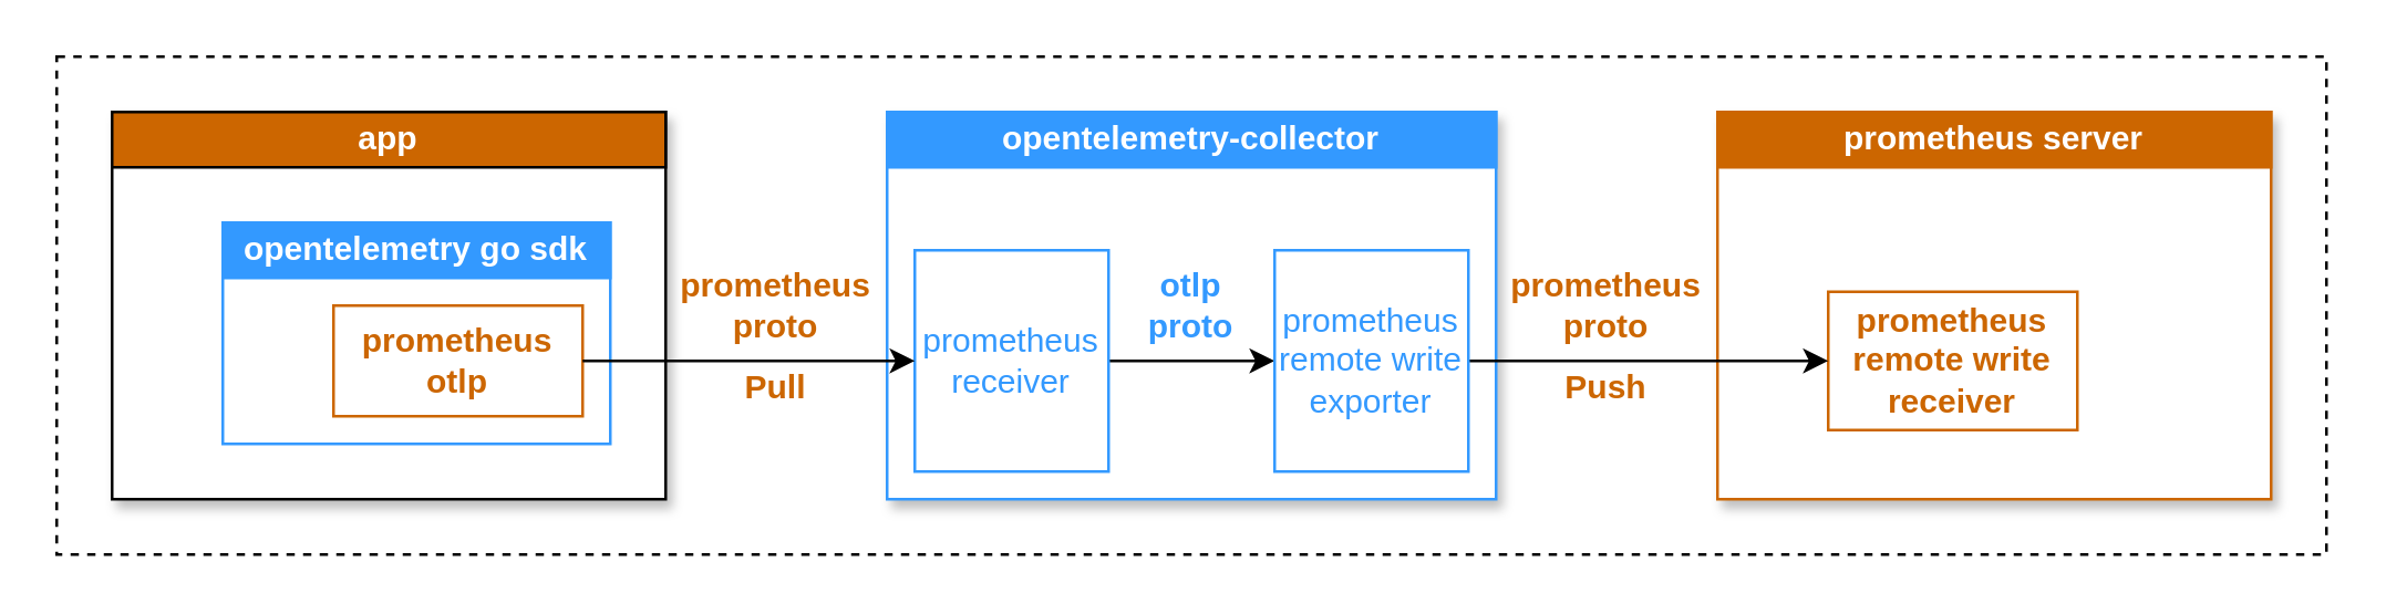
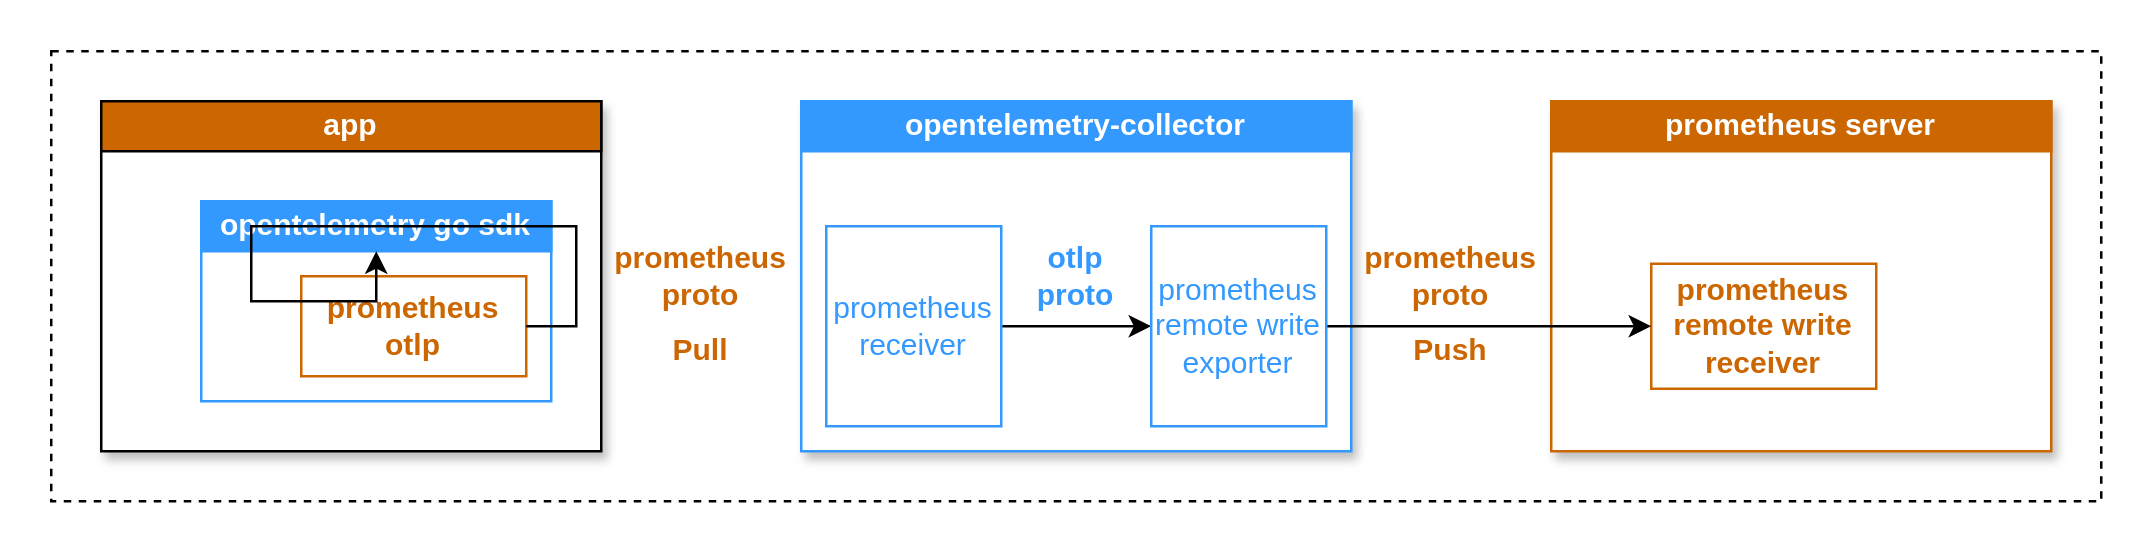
- <mxCell id="17" style="edgeStyle=orthogonalEdgeStyle;rounded=0;orthogonalLoop=1;jettySize=auto;html=1;exitX=1;exitY=0.5;exitDx=0;exitDy=0;" edge="1" parent="1" source="9" target="14"><mxGeometry relative="1" as="geometry" /></mxCell>
+ <mxCell id="17" style="edgeStyle=orthogonalEdgeStyle;rounded=0;orthogonalLoop=1;jettySize=auto;html=1;exitX=1;exitY=0.5;exitDx=0;exitDy=0;" edge="1" parent="1" source="9" target="8"><mxGeometry relative="1" as="geometry" /></mxCell>
